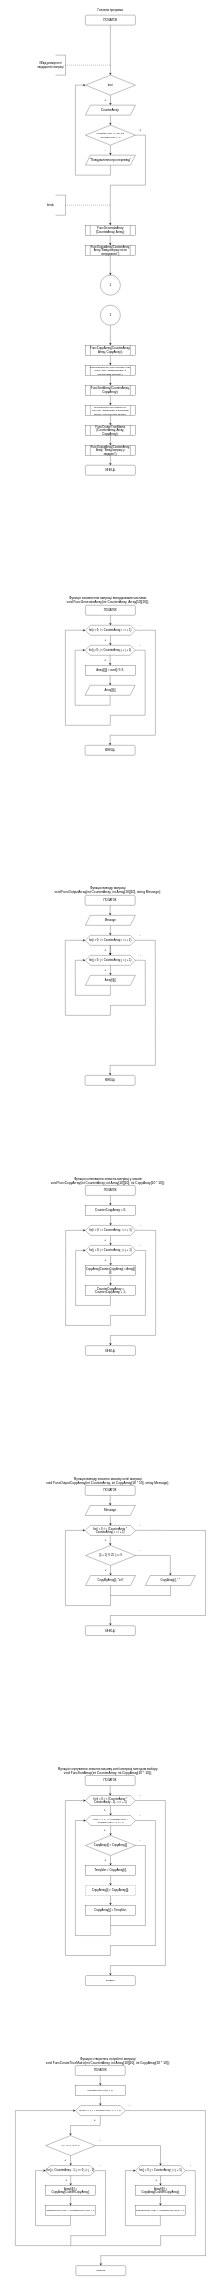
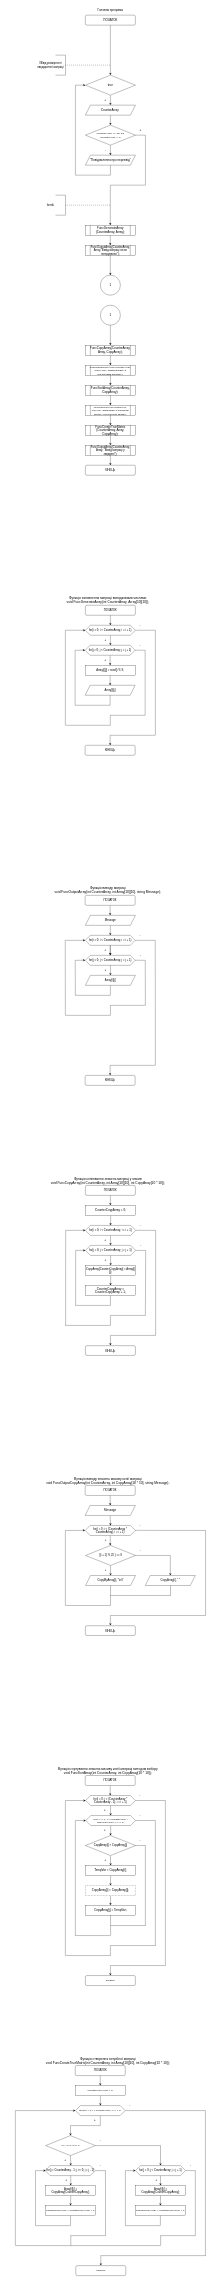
- <mxCell id="157" value="&lt;font style=&quot;font-size: 10px&quot;&gt;for(j = i + 1; j &amp;lt; (CounterArray * CounterArray); j = j + 1)&lt;/font&gt;" style="shape=hexagon;perimeter=hexagonPerimeter2;whiteSpace=wrap;html=1;fixedSize=1;" parent="1" vertex="1"><mxGeometry x="341.67" y="7260" width="199" height="40" as="geometry" /></mxCell>
+ <mxCell id="157" value="&lt;font style=&quot;font-size: 10px&quot;&gt;for(j = i + 1; j &amp;lt; (CounterArray * FuncSortArray); j = j + 1)&lt;/font&gt;" style="shape=hexagon;perimeter=hexagonPerimeter2;whiteSpace=wrap;html=1;fixedSize=1;" parent="1" vertex="1"><mxGeometry x="341.67" y="7260" width="199" height="40" as="geometry" /></mxCell>
